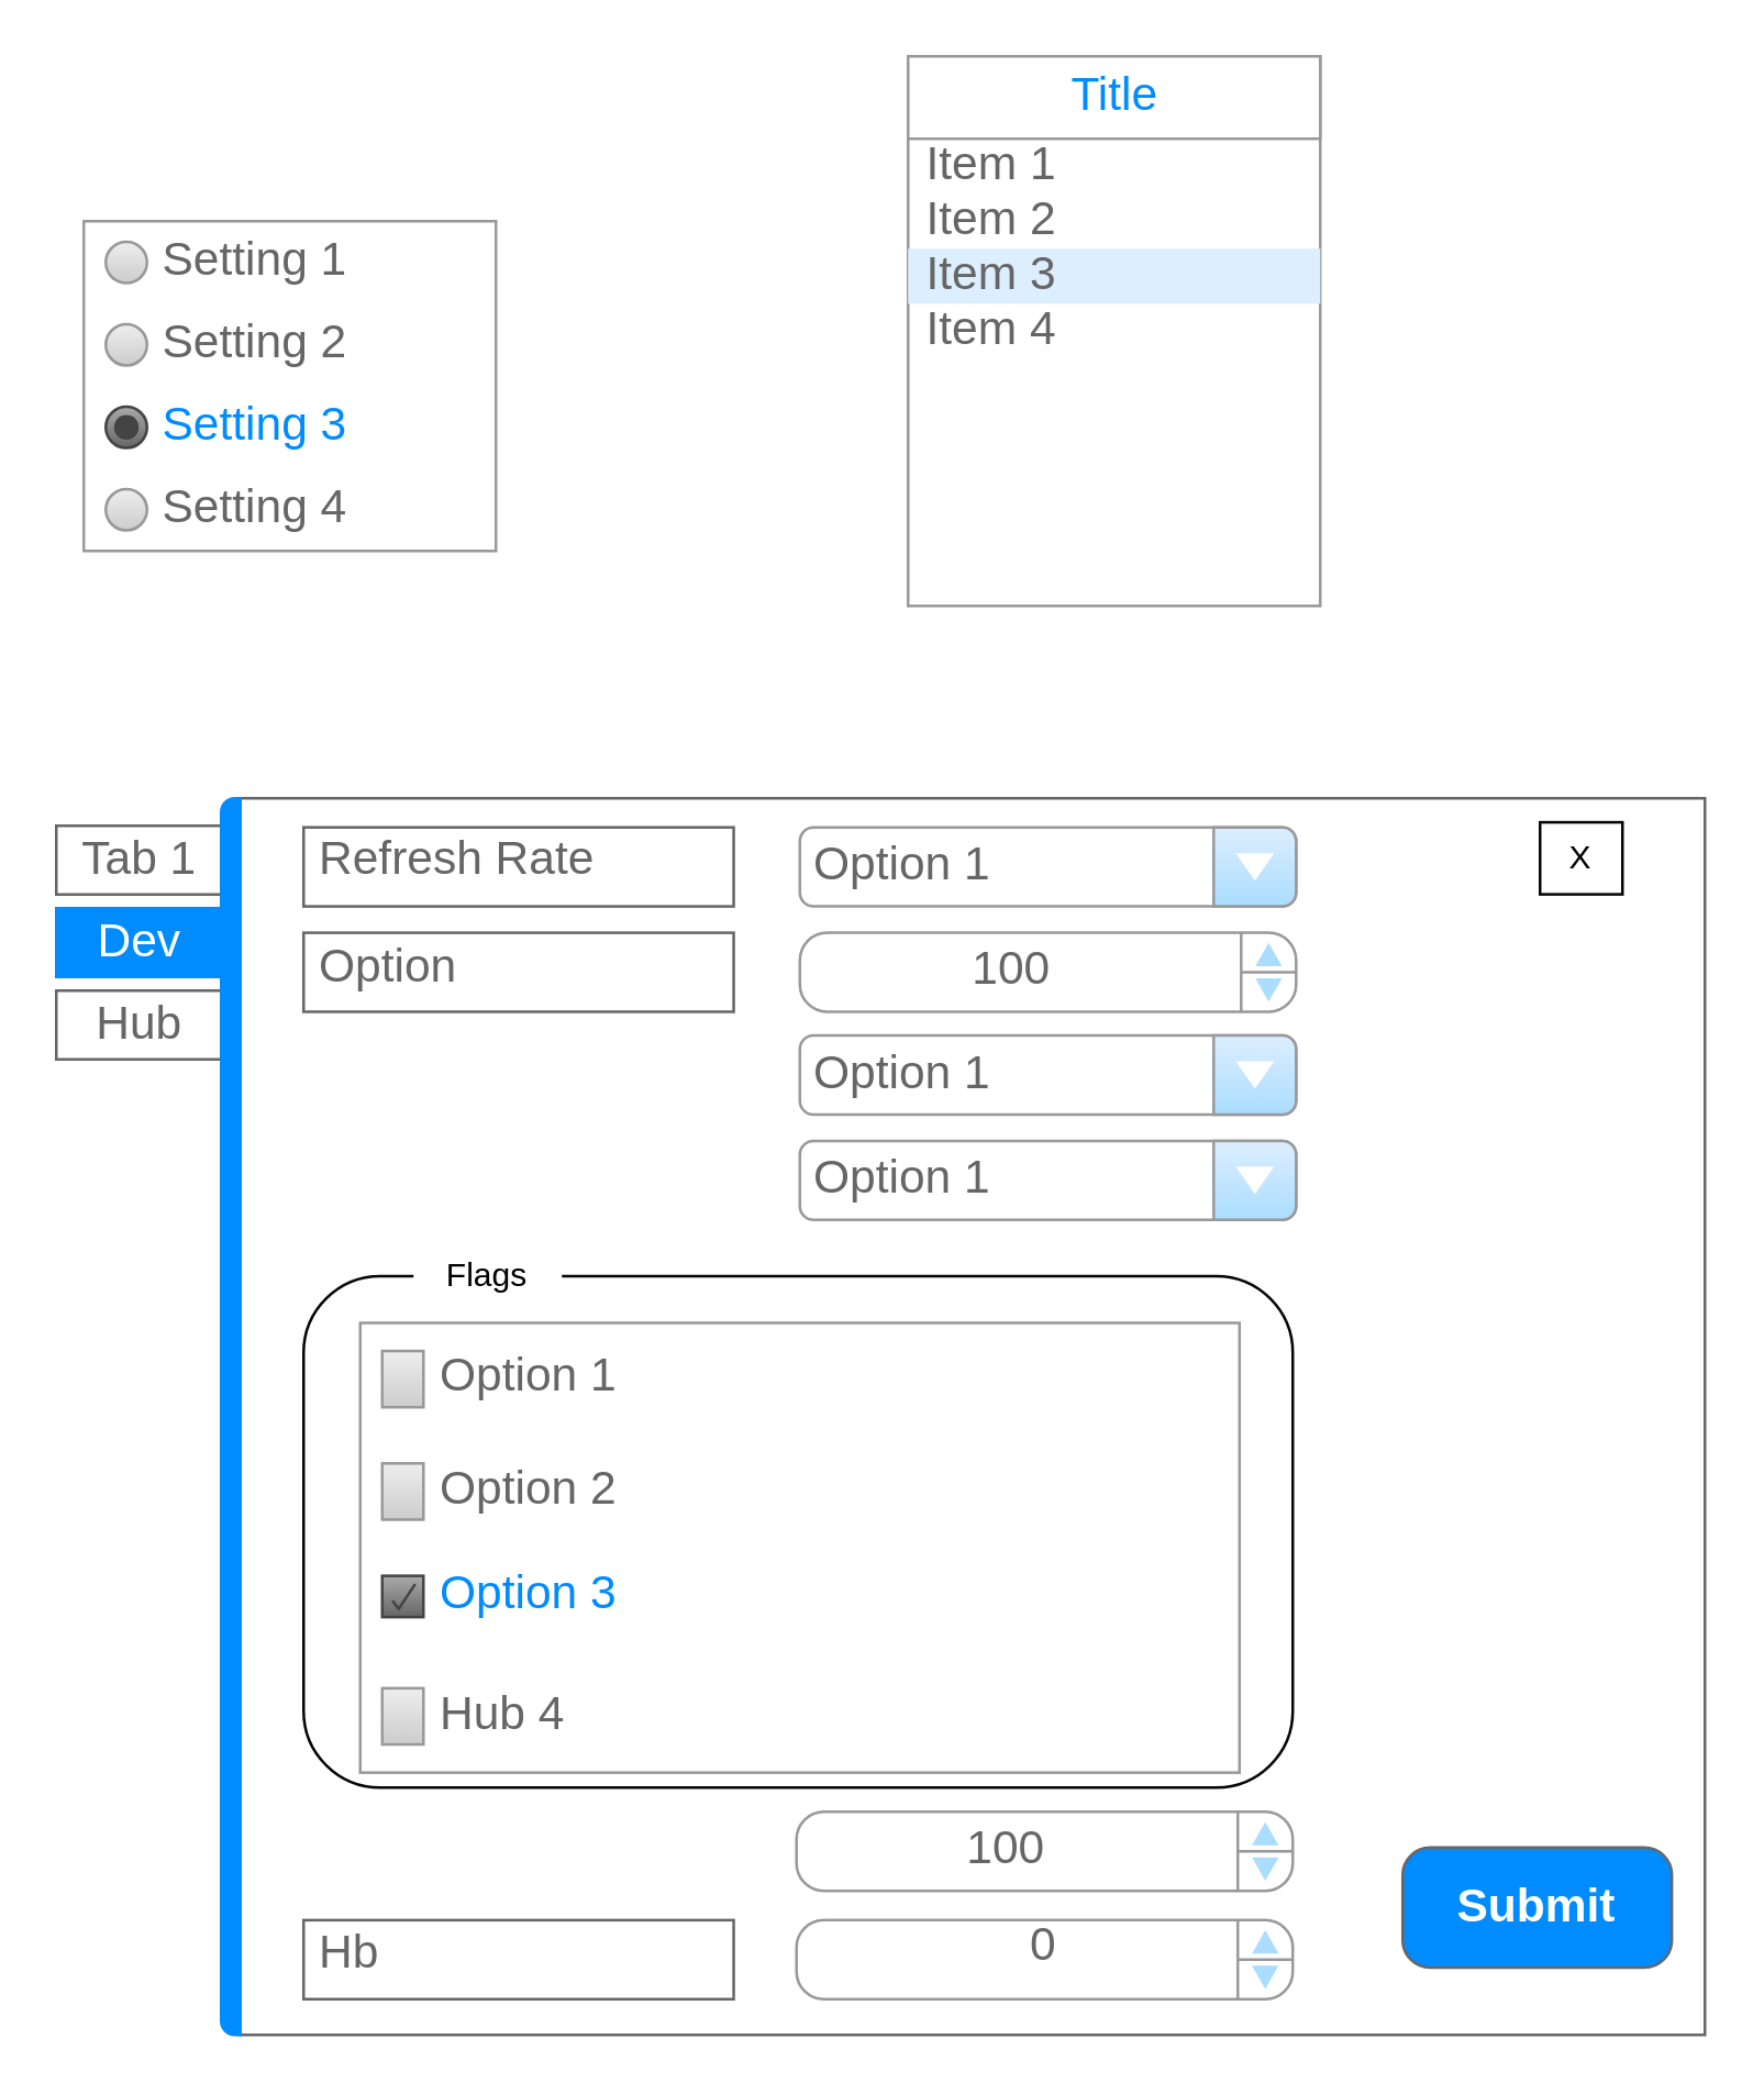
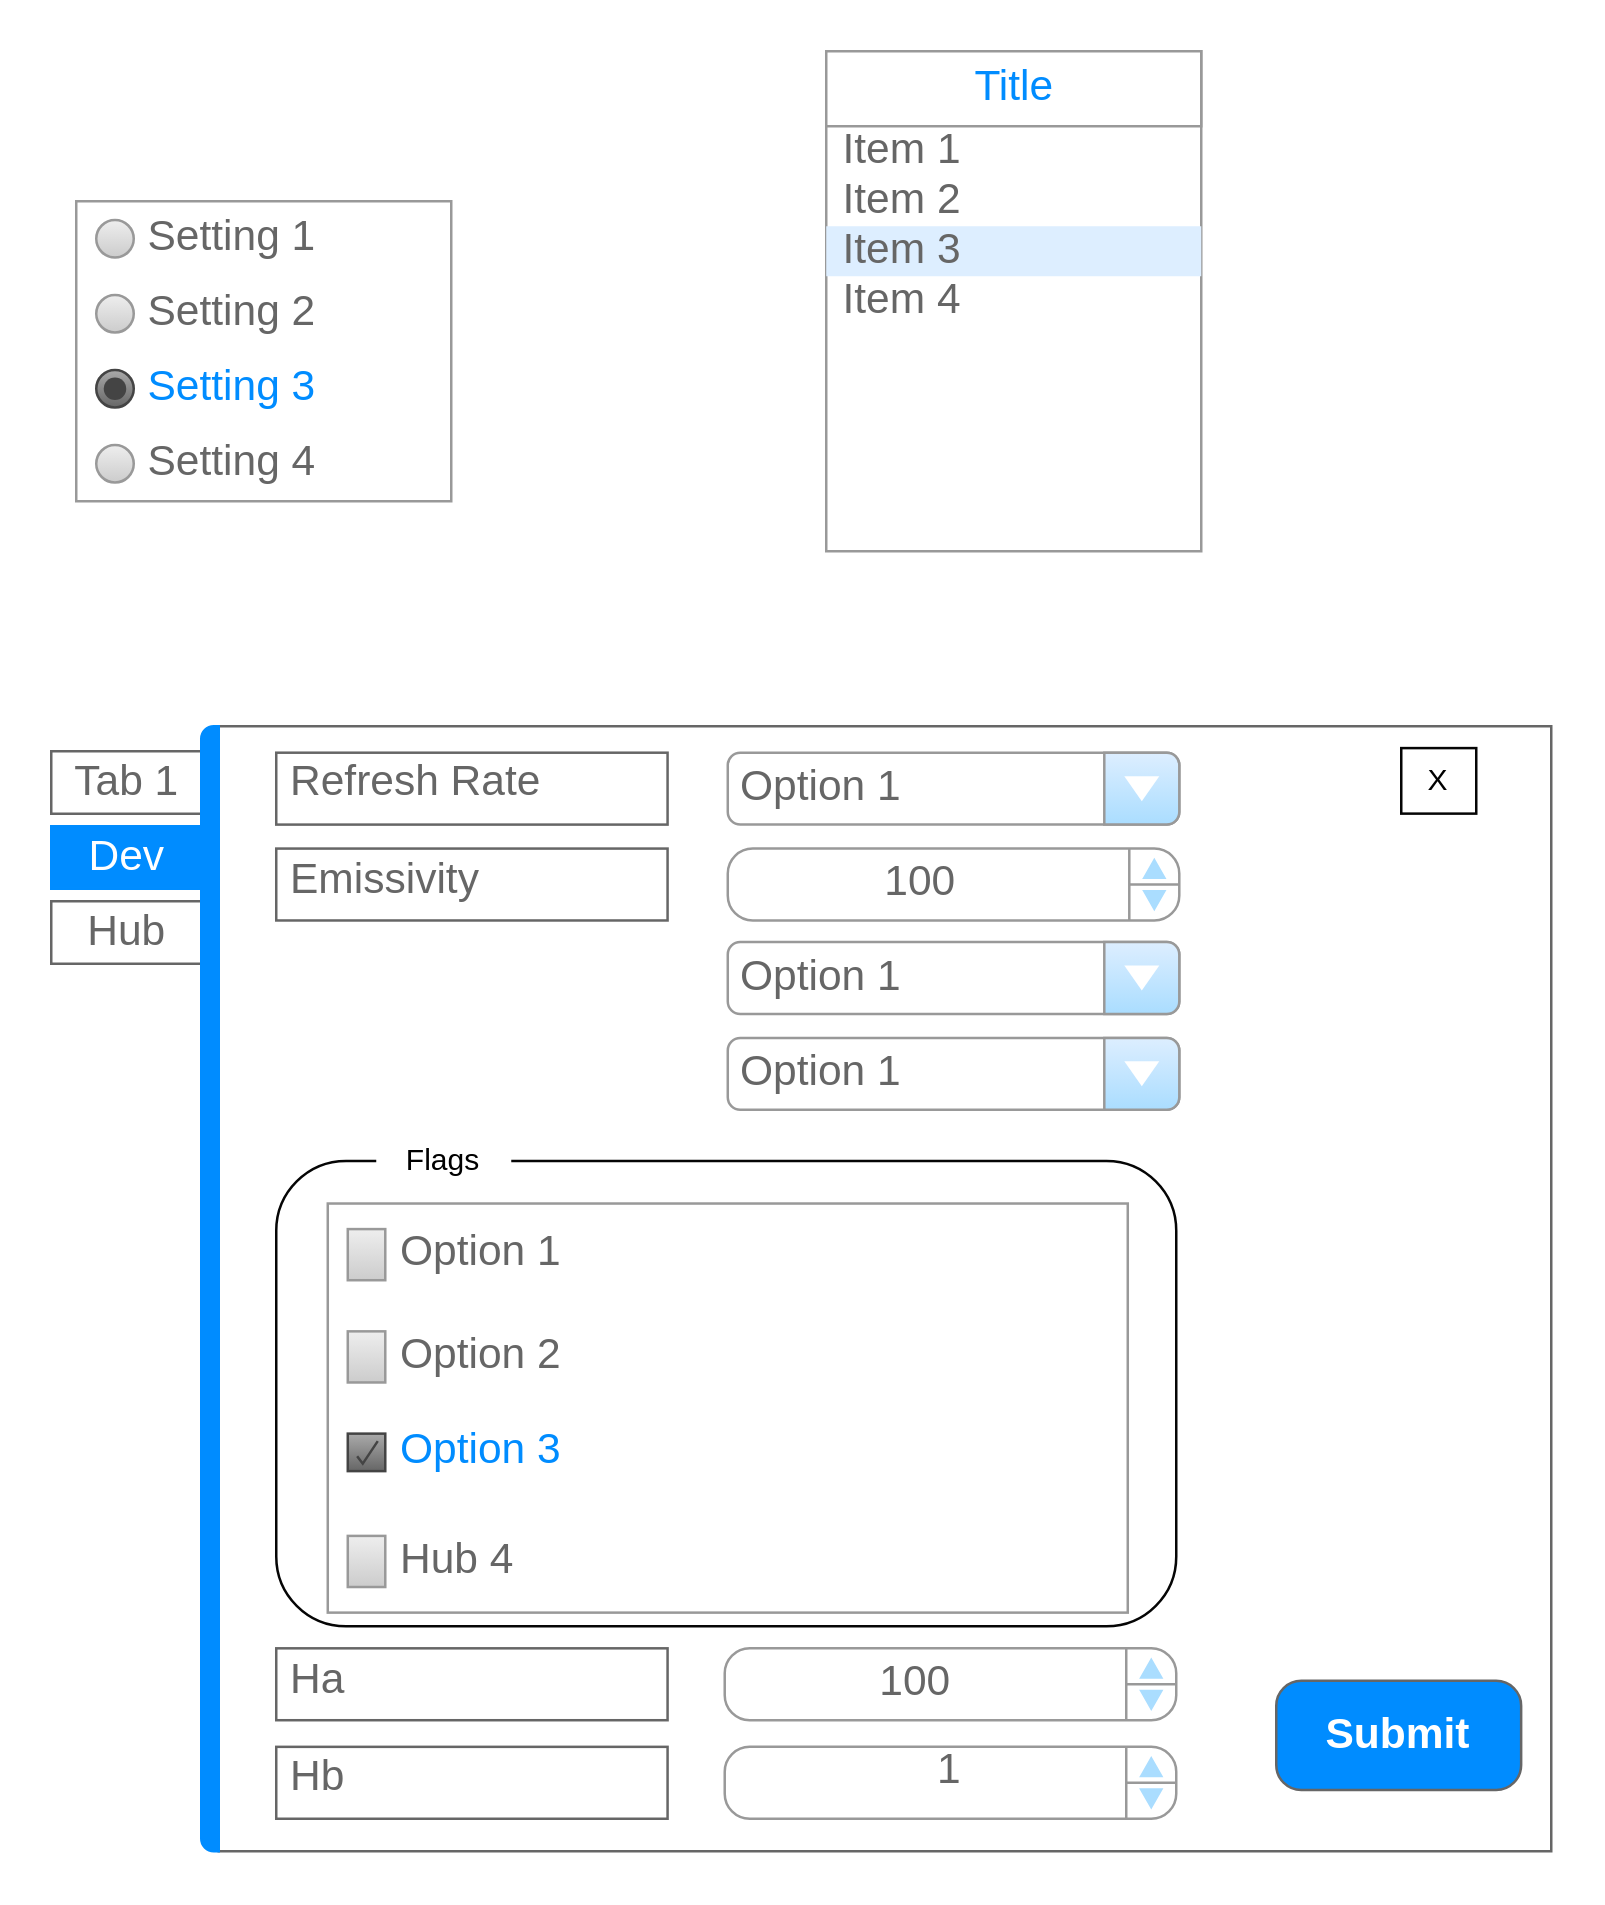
- <mxCell id="14" value="Option" style="strokeWidth=1;shadow=0;dashed=0;align=center;html=1;shape=mxgraph.mockup.text.textBox;fontColor=#666666;align=left;fontSize=17;spacingLeft=4;spacingTop=-3;strokeColor=#666666;mainText=" vertex="1" parent="9"><mxGeometry y="38.342" width="156.529" height="28.756" as="geometry" /></mxCell>
+ <mxCell id="14" value="Emissivity" style="strokeWidth=1;shadow=0;dashed=0;align=center;html=1;shape=mxgraph.mockup.text.textBox;fontColor=#666666;align=left;fontSize=17;spacingLeft=4;spacingTop=-3;strokeColor=#666666;mainText=" vertex="1" parent="9"><mxGeometry y="38.342" width="156.529" height="28.756" as="geometry" /></mxCell>
+ <mxCell id="38" value="Ha" style="strokeWidth=1;shadow=0;dashed=0;align=center;html=1;shape=mxgraph.mockup.text.textBox;fontColor=#666666;align=left;fontSize=17;spacingLeft=4;spacingTop=-3;strokeColor=#666666;mainText=" vertex="1" parent="35"><mxGeometry width="156.529" height="28.756" as="geometry" /></mxCell>
- <mxCell id="37" value="0" style="strokeWidth=1;shadow=0;dashed=0;align=center;html=1;shape=mxgraph.mockup.forms.spinner;strokeColor=#999999;spinLayout=right;spinStyle=normal;adjStyle=triangle;fillColor=#aaddff;fontSize=17;fontColor=#666666;mainText=;html=1;overflow=fill;" vertex="1" parent="35"><mxGeometry x="179.39" y="39.416" width="180.61" height="28.756" as="geometry" /></mxCell>
+ <mxCell id="37" value="1" style="strokeWidth=1;shadow=0;dashed=0;align=center;html=1;shape=mxgraph.mockup.forms.spinner;strokeColor=#999999;spinLayout=right;spinStyle=normal;adjStyle=triangle;fillColor=#aaddff;fontSize=17;fontColor=#666666;mainText=;html=1;overflow=fill;" vertex="1" parent="35"><mxGeometry x="179.39" y="39.416" width="180.61" height="28.756" as="geometry" /></mxCell>
